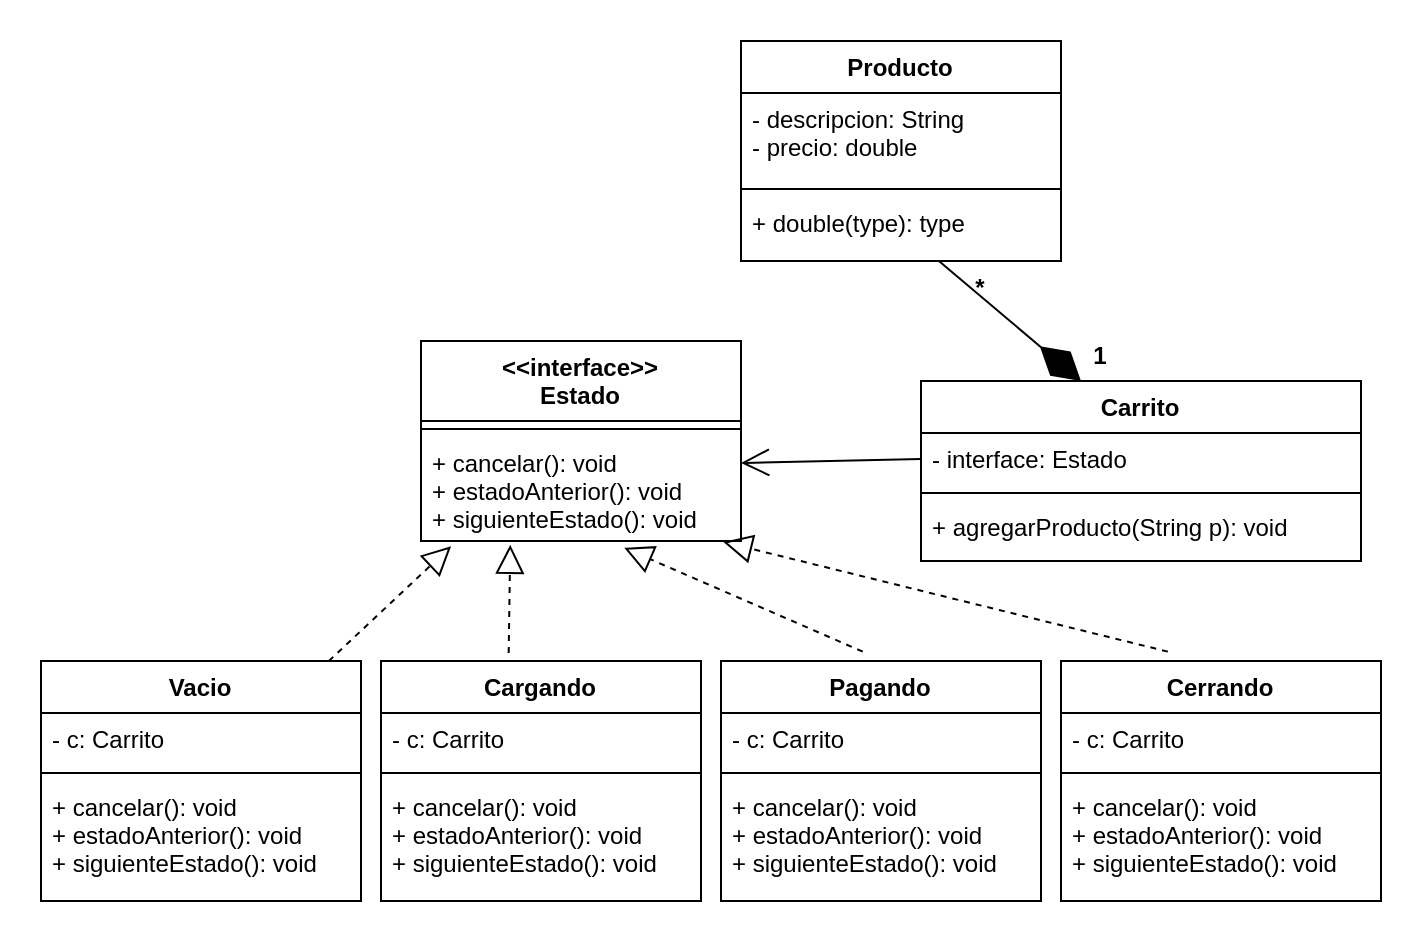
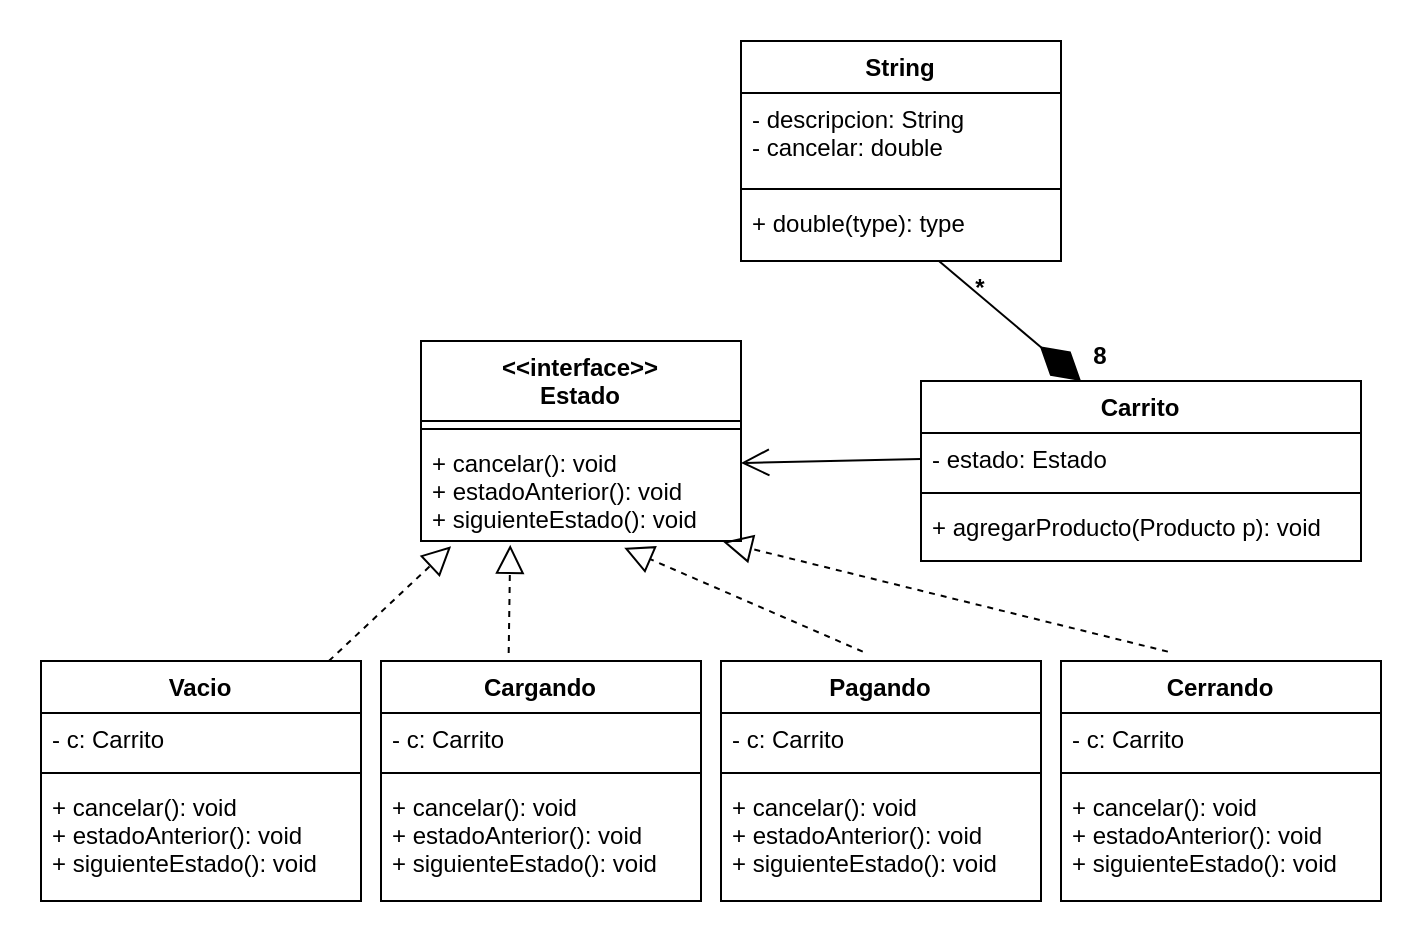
- <mxCell id="26" value="Producto" style="swimlane;fontStyle=1;align=center;verticalAlign=top;childLayout=stackLayout;horizontal=1;startSize=26;horizontalStack=0;resizeParent=1;resizeParentMax=0;resizeLast=0;collapsible=1;marginBottom=0;" vertex="1" parent="1"><mxGeometry x="370" width="160" height="110" as="geometry" y="20" /></mxCell>
+ <mxCell id="26" value="String" style="swimlane;fontStyle=1;align=center;verticalAlign=top;childLayout=stackLayout;horizontal=1;startSize=26;horizontalStack=0;resizeParent=1;resizeParentMax=0;resizeLast=0;collapsible=1;marginBottom=0;" vertex="1" parent="1"><mxGeometry x="370" width="160" height="110" as="geometry" y="20" /></mxCell>
- <mxCell id="27" value="- descripcion: String&#10;- precio: double" style="text;strokeColor=none;fillColor=none;align=left;verticalAlign=top;spacingLeft=4;spacingRight=4;overflow=hidden;rotatable=0;points=[[0,0.5],[1,0.5]];portConstraint=eastwest;" vertex="1" parent="26"><mxGeometry y="26" width="160" height="44" as="geometry" /></mxCell>
+ <mxCell id="27" value="- descripcion: String&#10;- cancelar: double" style="text;strokeColor=none;fillColor=none;align=left;verticalAlign=top;spacingLeft=4;spacingRight=4;overflow=hidden;rotatable=0;points=[[0,0.5],[1,0.5]];portConstraint=eastwest;" vertex="1" parent="26"><mxGeometry y="26" width="160" height="44" as="geometry" /></mxCell>
- <mxCell id="32" value="1" style="text;align=center;fontStyle=1;verticalAlign=middle;spacingLeft=3;spacingRight=3;strokeColor=none;rotatable=0;points=[[0,0.5],[1,0.5]];portConstraint=eastwest;" vertex="1" parent="1"><mxGeometry x="510" y="164" width="80" height="26" as="geometry" /></mxCell>
+ <mxCell id="32" value="8" style="text;align=center;fontStyle=1;verticalAlign=middle;spacingLeft=3;spacingRight=3;strokeColor=none;rotatable=0;points=[[0,0.5],[1,0.5]];portConstraint=eastwest;" vertex="1" parent="1"><mxGeometry x="510" y="164" width="80" height="26" as="geometry" /></mxCell>
- <mxCell id="34" value="- interface: Estado" style="text;strokeColor=none;fillColor=none;align=left;verticalAlign=top;spacingLeft=4;spacingRight=4;overflow=hidden;rotatable=0;points=[[0,0.5],[1,0.5]];portConstraint=eastwest;" vertex="1" parent="33"><mxGeometry y="26" width="220" height="26" as="geometry" /></mxCell>
+ <mxCell id="34" value="- estado: Estado" style="text;strokeColor=none;fillColor=none;align=left;verticalAlign=top;spacingLeft=4;spacingRight=4;overflow=hidden;rotatable=0;points=[[0,0.5],[1,0.5]];portConstraint=eastwest;" vertex="1" parent="33"><mxGeometry y="26" width="220" height="26" as="geometry" /></mxCell>
- <mxCell id="36" value="+ agregarProducto(String p): void" style="text;strokeColor=none;fillColor=none;align=left;verticalAlign=top;spacingLeft=4;spacingRight=4;overflow=hidden;rotatable=0;points=[[0,0.5],[1,0.5]];portConstraint=eastwest;" vertex="1" parent="33"><mxGeometry y="60" width="220" height="30" as="geometry" /></mxCell>
+ <mxCell id="36" value="+ agregarProducto(Producto p): void" style="text;strokeColor=none;fillColor=none;align=left;verticalAlign=top;spacingLeft=4;spacingRight=4;overflow=hidden;rotatable=0;points=[[0,0.5],[1,0.5]];portConstraint=eastwest;" vertex="1" parent="33"><mxGeometry y="60" width="220" height="30" as="geometry" /></mxCell>
